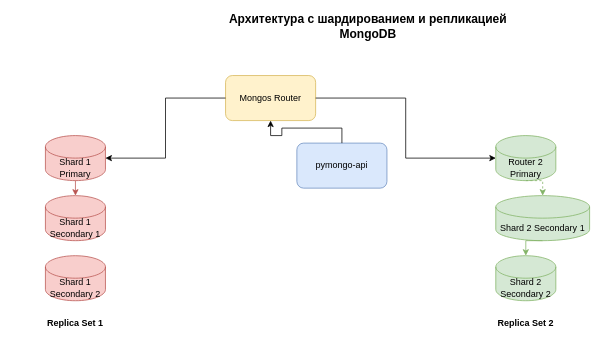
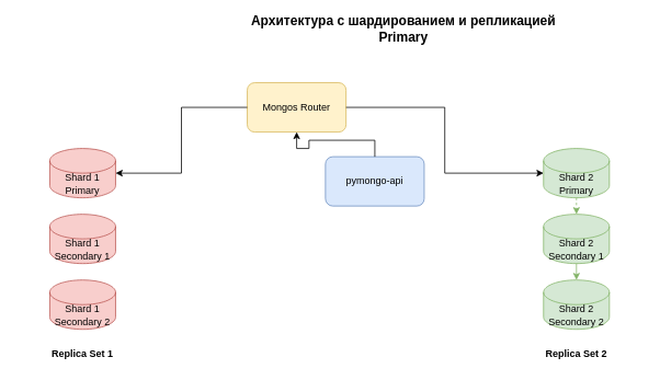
- <mxCell id="16" value="Архитектура с шардированием и репликацией MongoDB" style="text;html=1;strokeColor=none;fillColor=none;align=center;verticalAlign=middle;whiteSpace=wrap;rounded=0;fontSize=16;fontStyle=1;" vertex="1" parent="1"><mxGeometry x="290" y="20" width="400" height="30" as="geometry" /></mxCell>
+ <mxCell id="16" value="Архитектура с шардированием и репликацией Primary" style="text;html=1;strokeColor=none;fillColor=none;align=center;verticalAlign=middle;whiteSpace=wrap;rounded=0;fontSize=16;fontStyle=1;" vertex="1" parent="1"><mxGeometry x="290" y="20" width="400" height="30" as="geometry" /></mxCell>
- <mxCell id="7" value="Router 2 Primary" style="shape=cylinder3;whiteSpace=wrap;html=1;boundedLbl=1;backgroundOutline=1;size=15;fillColor=#d5e8d4;strokeColor=#82b366;" vertex="1" parent="1"><mxGeometry x="660" y="180" width="80" height="60" as="geometry" /></mxCell>
+ <mxCell id="7" value="Shard 2 Primary" style="shape=cylinder3;whiteSpace=wrap;html=1;boundedLbl=1;backgroundOutline=1;size=15;fillColor=#d5e8d4;strokeColor=#82b366;" vertex="1" parent="1"><mxGeometry x="660" y="180" width="80" height="60" as="geometry" /></mxCell>
- <mxCell id="13" style="edgeStyle=orthogonalEdgeStyle;rounded=0;orthogonalLoop=1;jettySize=auto;html=1;exitX=0.5;exitY=1;exitDx=0;exitDy=0;entryX=0.5;entryY=0;entryDx=0;entryDy=0;strokeColor=#b85450;" edge="1" parent="1" source="4" target="5"><mxGeometry relative="1" as="geometry" /></mxCell>
- <mxCell id="8" value="Shard 2 Secondary 1" style="shape=cylinder3;whiteSpace=wrap;html=1;boundedLbl=1;backgroundOutline=1;size=15;fillColor=#d5e8d4;strokeColor=#82b366;" vertex="1" parent="1"><mxGeometry x="660" y="260" width="125" height="60" as="geometry" /></mxCell>
+ <mxCell id="8" value="Shard 2 Secondary 1" style="shape=cylinder3;whiteSpace=wrap;html=1;boundedLbl=1;backgroundOutline=1;size=15;fillColor=#d5e8d4;strokeColor=#82b366;" vertex="1" parent="1"><mxGeometry x="660" y="260" width="80" height="60" as="geometry" /></mxCell>
